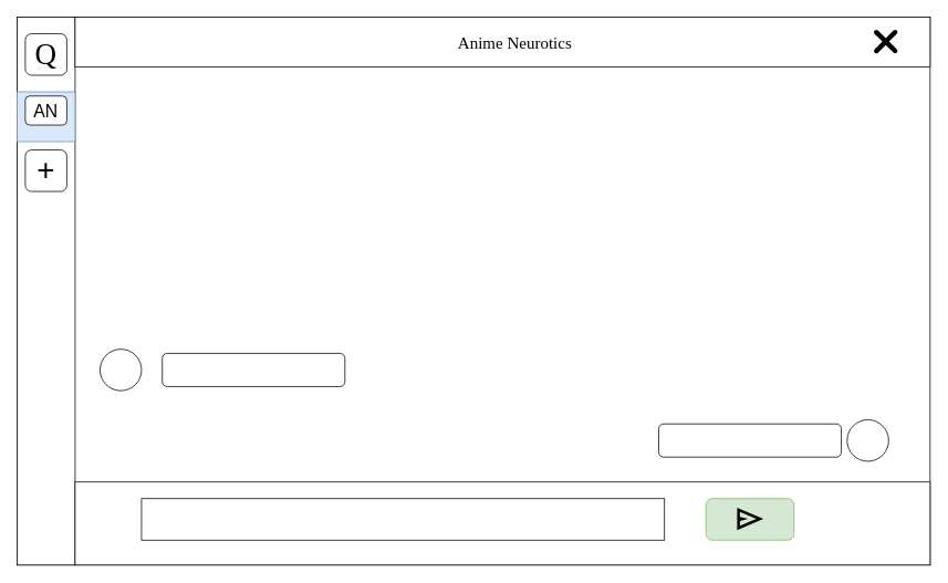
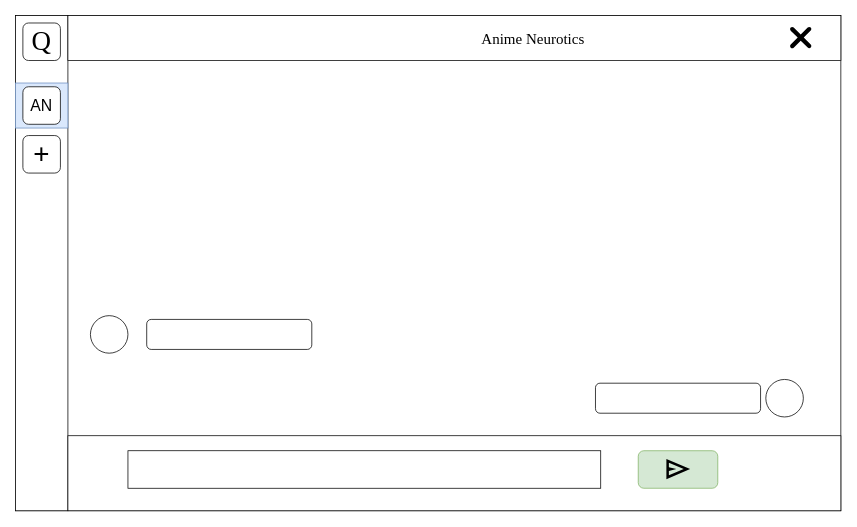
- <mxCell id="10" value="&lt;font data-font-src=&quot;https://fonts.googleapis.com/css?family=Gugi&quot; face=&quot;Gugi&quot; style=&quot;font-size: 20px;&quot;&gt;Anime Neurotics&lt;/font&gt;" style="text;html=1;strokeColor=none;fillColor=none;align=center;verticalAlign=middle;whiteSpace=wrap;rounded=0;strokeWidth=2;fontFamily=wendy one;fontSource=https%3A%2F%2Ffonts.googleapis.com%2Fcss%3Ffamily%3Dwendy%2Bone;" vertex="1" parent="1"><mxGeometry x="530" y="22.5" width="180" height="55" as="geometry" /></mxCell>
+ <mxCell id="10" value="&lt;font data-font-src=&quot;https://fonts.googleapis.com/css?family=Gugi&quot; face=&quot;Gugi&quot; style=&quot;font-size: 20px;&quot;&gt;Anime Neurotics&lt;/font&gt;" style="text;html=1;strokeColor=none;fillColor=none;align=center;verticalAlign=middle;whiteSpace=wrap;rounded=0;strokeWidth=2;fontFamily=wendy one;fontSource=https%3A%2F%2Ffonts.googleapis.com%2Fcss%3Ffamily%3Dwendy%2Bone;" vertex="1" parent="1"><mxGeometry x="620" y="22.5" width="180" height="55" as="geometry" /></mxCell>
- <mxCell id="4" value="&lt;font style=&quot;font-size: 36px;&quot; face=&quot;Gugi&quot;&gt;Q&lt;/font&gt;" style="rounded=1;whiteSpace=wrap;html=1;" vertex="1" parent="1"><mxGeometry x="30" y="40" width="50" height="50" as="geometry" /></mxCell>
+ <mxCell id="4" value="&lt;font style=&quot;font-size: 36px;&quot; face=&quot;Gugi&quot;&gt;Q&lt;/font&gt;" style="rounded=1;whiteSpace=wrap;html=1;" vertex="1" parent="1"><mxGeometry x="30" y="30" width="50" height="50" as="geometry" /></mxCell>
- <mxCell id="9" value="&lt;font style=&quot;font-size: 21px;&quot;&gt;AN&lt;/font&gt;" style="rounded=1;whiteSpace=wrap;html=1;movable=1;resizable=1;rotatable=1;deletable=1;editable=1;locked=0;connectable=1;" vertex="1" parent="7"><mxGeometry x="10" y="5" width="50" height="35" as="geometry" /></mxCell>
+ <mxCell id="9" value="&lt;font style=&quot;font-size: 21px;&quot;&gt;AN&lt;/font&gt;" style="rounded=1;whiteSpace=wrap;html=1;movable=1;resizable=1;rotatable=1;deletable=1;editable=1;locked=0;connectable=1;" vertex="1" parent="7"><mxGeometry x="10" y="5" width="50" height="50" as="geometry" /></mxCell>
